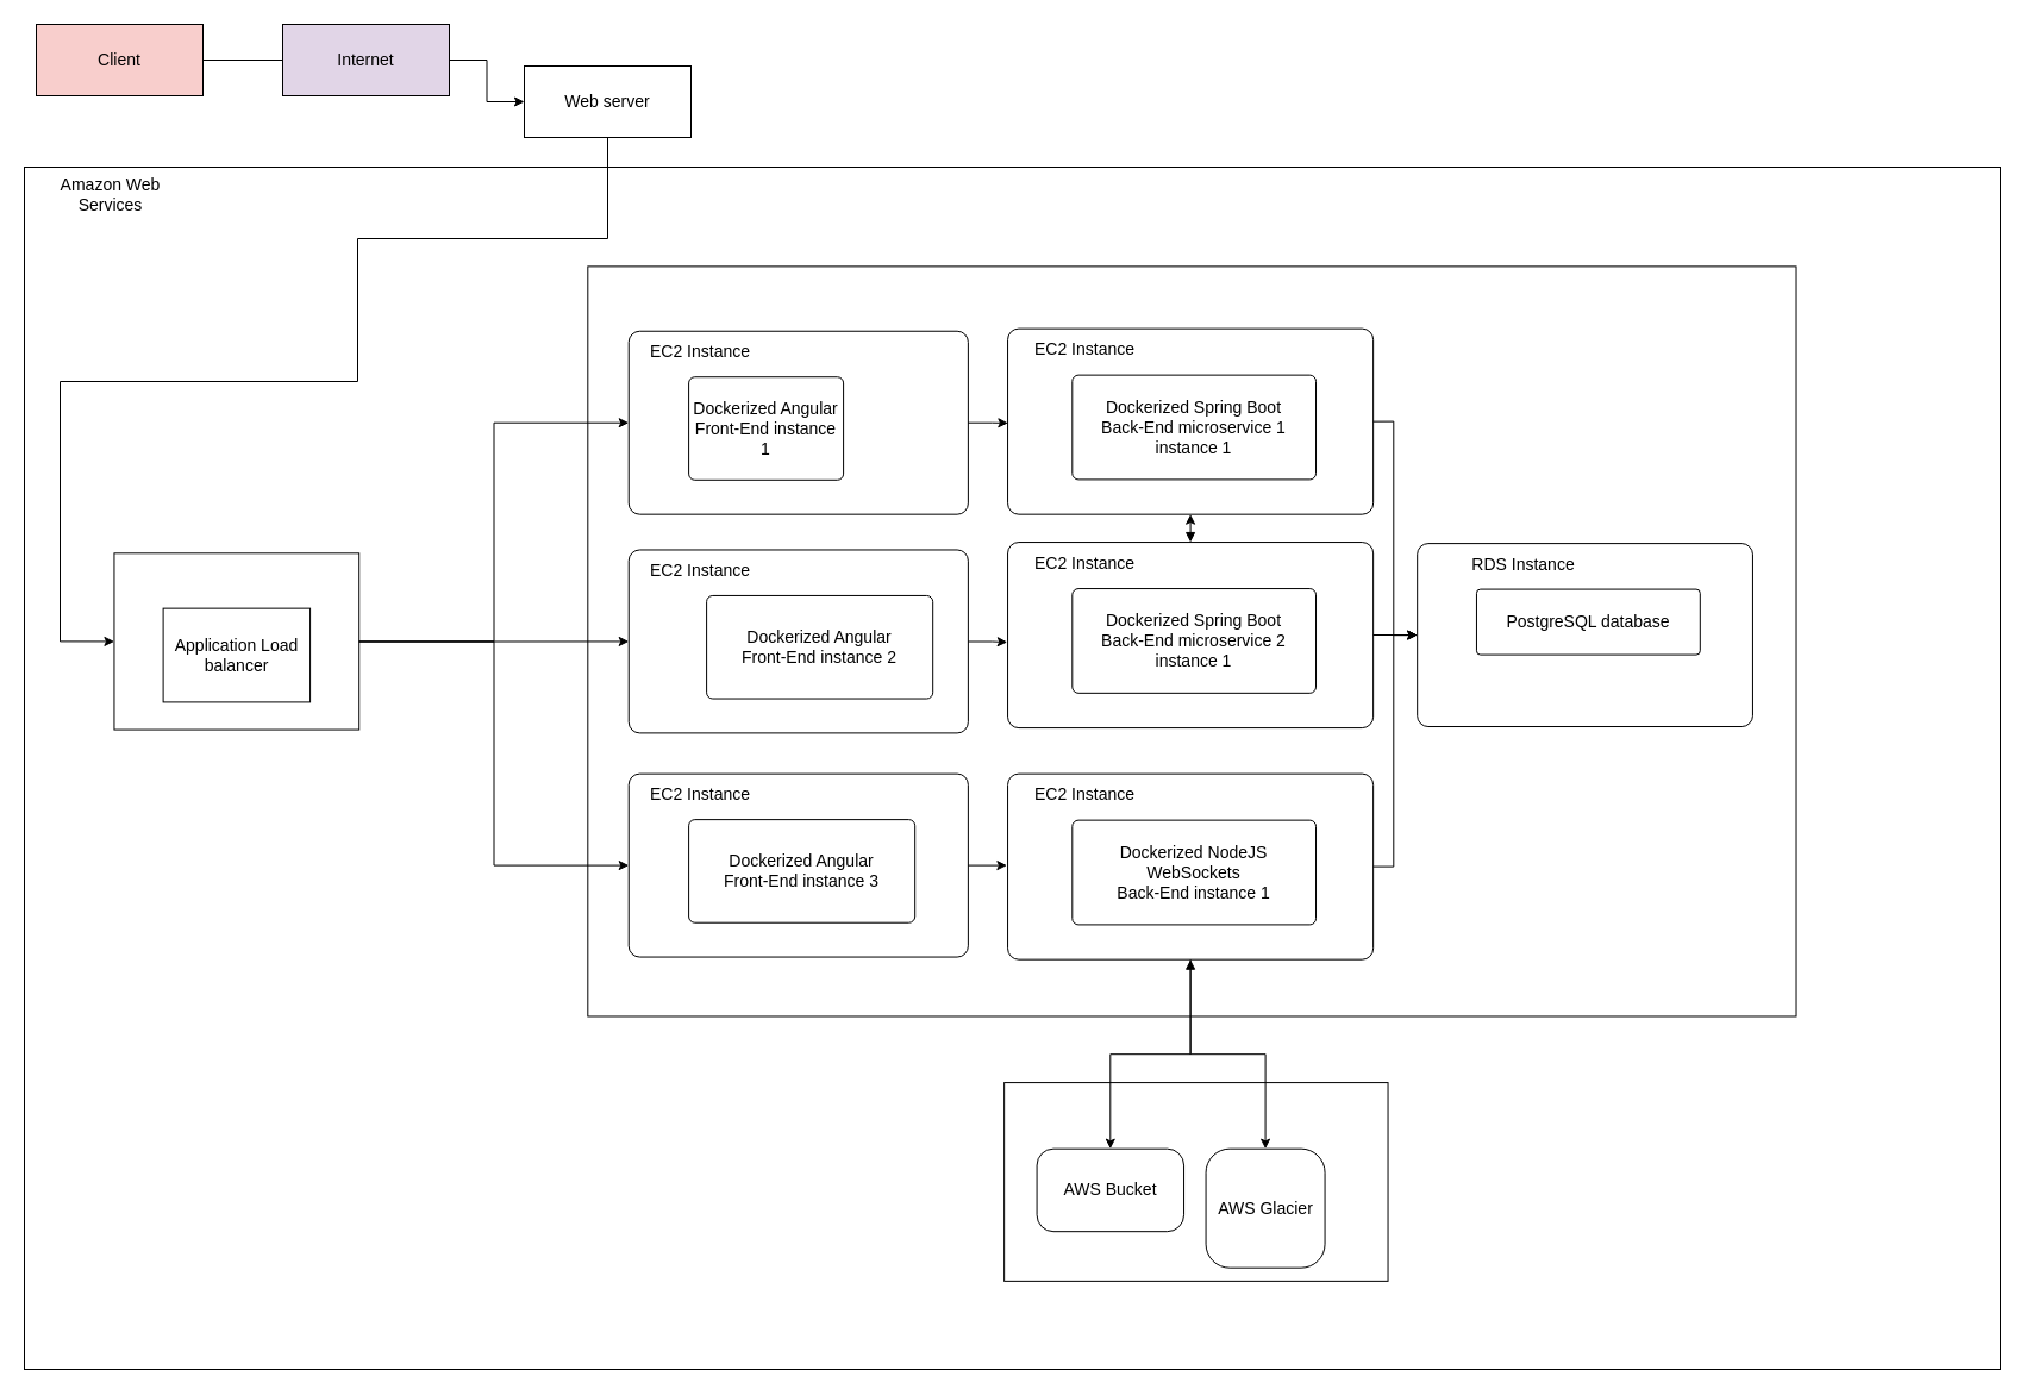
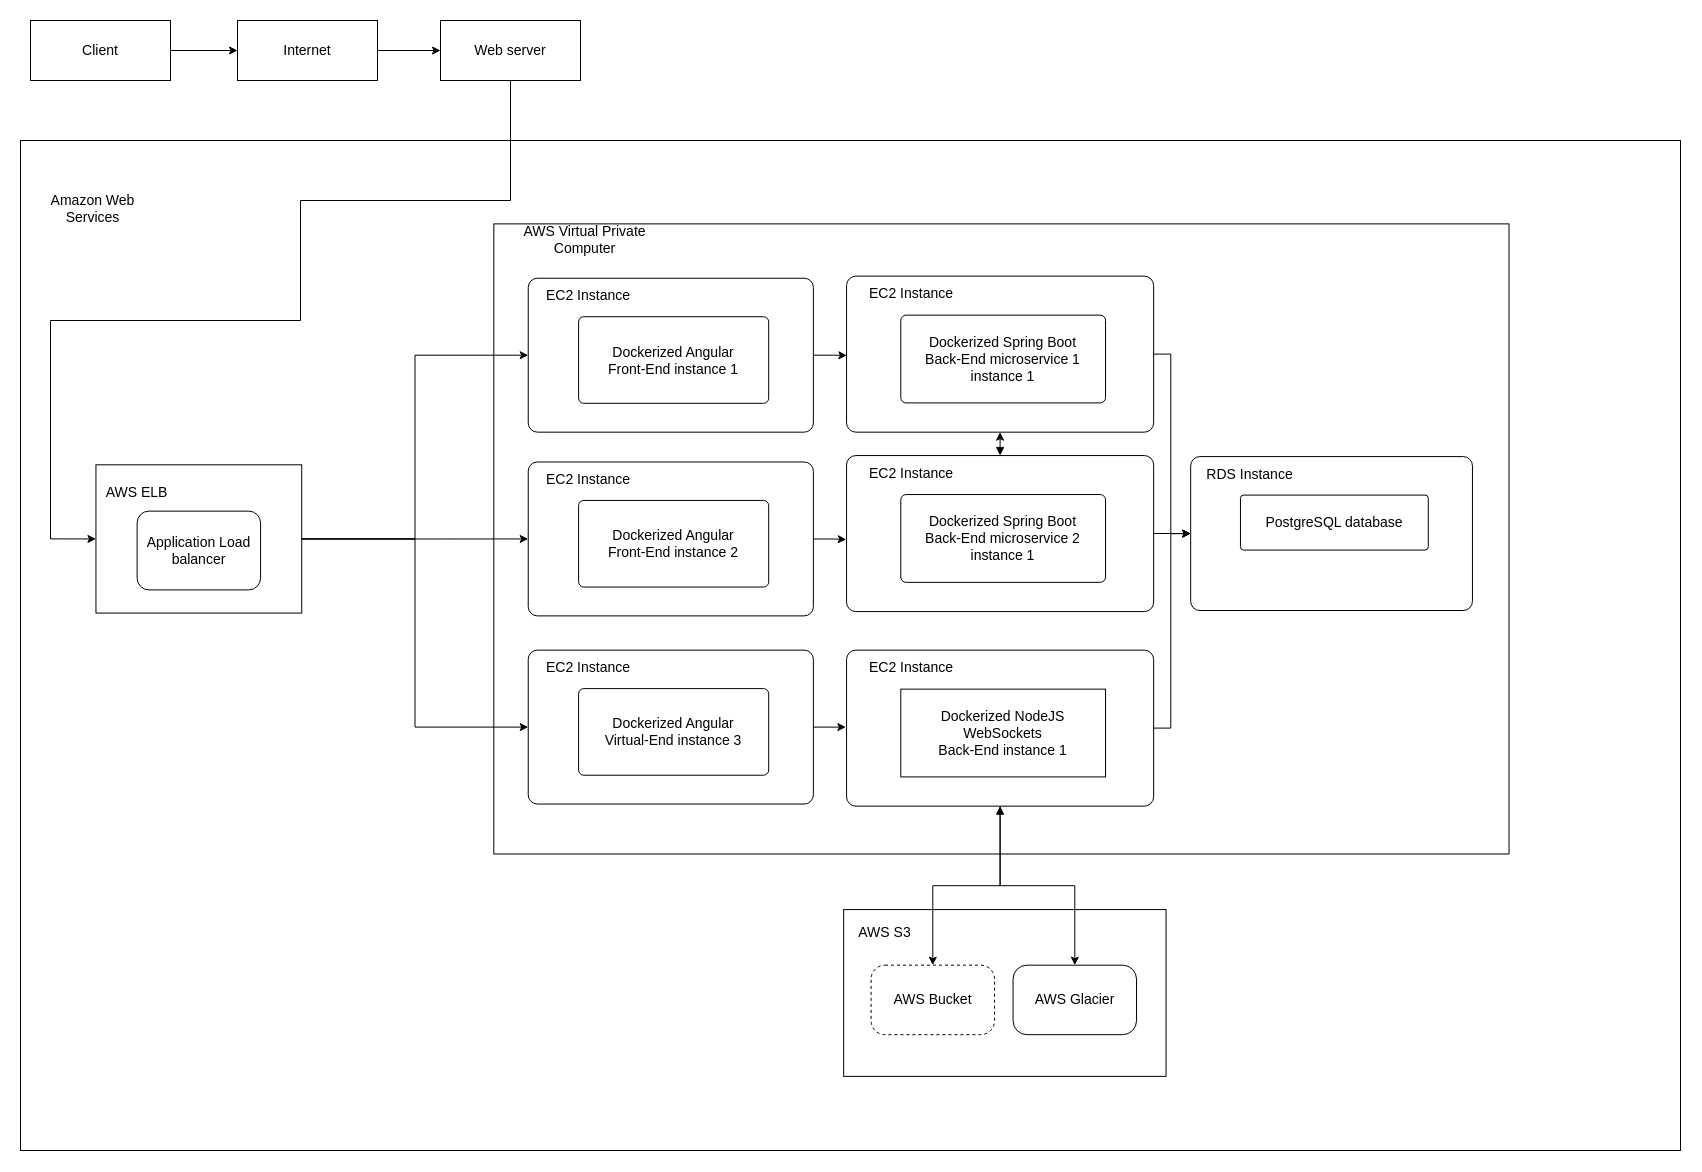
- <mxCell id="4" value="Client" style="rounded=0;whiteSpace=wrap;html=1;snapToPoint=0;fontSize=14;fillColor=#f8cecc;" parent="2" vertex="1"><mxGeometry x="10" width="140" height="60" as="geometry" /></mxCell>
+ <mxCell id="4" value="Client" style="rounded=0;whiteSpace=wrap;html=1;snapToPoint=0;fontSize=14;" parent="2" vertex="1"><mxGeometry x="10" width="140" height="60" as="geometry" /></mxCell>
- <mxCell id="3" style="edgeStyle=orthogonalEdgeStyle;rounded=0;orthogonalLoop=1;jettySize=auto;html=1;exitX=1;exitY=0.5;exitDx=0;exitDy=0;snapToPoint=0;fontSize=14;endArrow=none;" parent="2" source="4" target="6" edge="1"><mxGeometry relative="1" as="geometry" /></mxCell>
+ <mxCell id="3" style="edgeStyle=orthogonalEdgeStyle;rounded=0;orthogonalLoop=1;jettySize=auto;html=1;exitX=1;exitY=0.5;exitDx=0;exitDy=0;snapToPoint=0;fontSize=14;" parent="2" source="4" target="6" edge="1"><mxGeometry relative="1" as="geometry" /></mxCell>
- <mxCell id="6" value="Internet" style="rounded=0;whiteSpace=wrap;html=1;snapToPoint=0;fontSize=14;fillColor=#e1d5e7;" parent="2" vertex="1"><mxGeometry x="217" width="140" height="60" as="geometry" /></mxCell>
+ <mxCell id="6" value="Internet" style="rounded=0;whiteSpace=wrap;html=1;snapToPoint=0;fontSize=14;" parent="2" vertex="1"><mxGeometry x="217" width="140" height="60" as="geometry" /></mxCell>
- <mxCell id="7" value="Web server" style="rounded=0;whiteSpace=wrap;html=1;snapToPoint=0;fontSize=14;" parent="2" vertex="1"><mxGeometry x="420" y="35" width="140" height="60" as="geometry" /></mxCell>
+ <mxCell id="7" value="Web server" style="rounded=0;whiteSpace=wrap;html=1;snapToPoint=0;fontSize=14;" parent="2" vertex="1"><mxGeometry x="420" width="140" height="60" as="geometry" /></mxCell>
- <mxCell id="48" value="Amazon Web Services" style="text;html=1;align=center;verticalAlign=middle;whiteSpace=wrap;rounded=0;snapToPoint=0;fontSize=14;" parent="8" vertex="1"><mxGeometry x="20.579" y="9.266" width="102.893" height="27.798" as="geometry" /></mxCell>
+ <mxCell id="48" value="Amazon Web Services" style="text;html=1;align=center;verticalAlign=middle;whiteSpace=wrap;rounded=0;snapToPoint=0;fontSize=14;" parent="8" vertex="1"><mxGeometry x="20.579" y="54.266" width="102.893" height="27.798" as="geometry" /></mxCell>
+ <mxCell id="12" value="AWS Virtual Private Computer" style="text;html=1;align=center;verticalAlign=middle;whiteSpace=wrap;rounded=0;container=0;snapToPoint=0;fontSize=14;" parent="10" vertex="1"><mxGeometry x="10.642" y="6.357" width="161.426" height="19.071" as="geometry" /></mxCell>
- <mxCell id="20" value="Dockerized Angular&lt;div style=&quot;font-size: 14px;&quot;&gt;Front-End instance 1&lt;/div&gt;" style="rounded=1;whiteSpace=wrap;html=1;arcSize=6;container=0;snapToPoint=0;fontSize=14;" parent="17" vertex="1"><mxGeometry x="50.378" y="38.483" width="130" height="86.588" as="geometry" /></mxCell>
+ <mxCell id="20" value="Dockerized Angular&lt;div style=&quot;font-size: 14px;&quot;&gt;Front-End instance 1&lt;/div&gt;" style="rounded=1;whiteSpace=wrap;html=1;arcSize=6;container=0;snapToPoint=0;fontSize=14;" parent="17" vertex="1"><mxGeometry x="50.378" y="38.483" width="190.104" height="86.588" as="geometry" /></mxCell>
- <mxCell id="23" value="RDS Instance" style="text;html=1;align=center;verticalAlign=middle;whiteSpace=wrap;rounded=0;container=0;snapToPoint=0;fontSize=14;" parent="21" vertex="1"><mxGeometry x="36.124" y="6.994" width="106.579" height="20.993" as="geometry" /></mxCell>
+ <mxCell id="23" value="RDS Instance" style="text;html=1;align=center;verticalAlign=middle;whiteSpace=wrap;rounded=0;container=0;snapToPoint=0;fontSize=14;" parent="21" vertex="1"><mxGeometry x="6.124" y="6.994" width="106.579" height="20.993" as="geometry" /></mxCell>
+ <mxCell id="52" value="AWS ELB" style="text;html=1;align=center;verticalAlign=middle;whiteSpace=wrap;rounded=0;snapToPoint=0;fontSize=14;" parent="49" vertex="1"><mxGeometry x="6.86" y="13.899" width="68.595" height="27.798" as="geometry" /></mxCell>
- <mxCell id="36" value="Dockerized Angular&lt;div style=&quot;font-size: 14px;&quot;&gt;Front-End instance 2&lt;/div&gt;" style="rounded=1;whiteSpace=wrap;html=1;arcSize=6;container=0;snapToPoint=0;fontSize=14;" parent="33" vertex="1"><mxGeometry x="65.378" y="38.483" width="190.104" height="86.588" as="geometry" /></mxCell>
+ <mxCell id="36" value="Dockerized Angular&lt;div style=&quot;font-size: 14px;&quot;&gt;Front-End instance 2&lt;/div&gt;" style="rounded=1;whiteSpace=wrap;html=1;arcSize=6;container=0;snapToPoint=0;fontSize=14;" parent="33" vertex="1"><mxGeometry x="50.378" y="38.483" width="190.104" height="86.588" as="geometry" /></mxCell>
- <mxCell id="51" value="Application Load balancer" style="whiteSpace=wrap;html=1;snapToPoint=0;fontSize=14;rounded=0;" parent="49" vertex="1"><mxGeometry x="41.157" y="46.33" width="123.471" height="78.761" as="geometry" /></mxCell>
+ <mxCell id="51" value="Application Load balancer" style="rounded=1;whiteSpace=wrap;html=1;snapToPoint=0;fontSize=14;" parent="49" vertex="1"><mxGeometry x="41.157" y="46.33" width="123.471" height="78.761" as="geometry" /></mxCell>
- <mxCell id="40" value="Dockerized Angular&lt;div style=&quot;font-size: 14px;&quot;&gt;Front-End instance 3&lt;/div&gt;" style="rounded=1;whiteSpace=wrap;html=1;arcSize=6;container=0;snapToPoint=0;fontSize=14;" parent="37" vertex="1"><mxGeometry x="50.378" y="38.483" width="190.104" height="86.588" as="geometry" /></mxCell>
+ <mxCell id="40" value="Dockerized Angular&lt;div style=&quot;font-size: 14px;&quot;&gt;Virtual-End instance 3&lt;/div&gt;" style="rounded=1;whiteSpace=wrap;html=1;arcSize=6;container=0;snapToPoint=0;fontSize=14;" parent="37" vertex="1"><mxGeometry x="50.378" y="38.483" width="190.104" height="86.588" as="geometry" /></mxCell>
- <mxCell id="32" value="Dockerized NodeJS&lt;div style=&quot;font-size: 14px;&quot;&gt;WebSockets&lt;/div&gt;&lt;div style=&quot;font-size: 14px;&quot;&gt;Back-End instance 1&lt;/div&gt;" style="rounded=1;whiteSpace=wrap;html=1;arcSize=6;container=0;snapToPoint=0;fontSize=14;" parent="29" vertex="1"><mxGeometry x="54.253" y="39.011" width="204.728" height="87.775" as="geometry" /></mxCell>
+ <mxCell id="32" value="Dockerized NodeJS&lt;div style=&quot;font-size: 14px;&quot;&gt;WebSockets&lt;/div&gt;&lt;div style=&quot;font-size: 14px;&quot;&gt;Back-End instance 1&lt;/div&gt;" style="whiteSpace=wrap;html=1;arcSize=6;container=0;snapToPoint=0;fontSize=14;rounded=0;" parent="29" vertex="1"><mxGeometry x="54.253" y="39.011" width="204.728" height="87.775" as="geometry" /></mxCell>
+ <mxCell id="58" value="AWS S3" style="text;html=1;align=center;verticalAlign=middle;whiteSpace=wrap;rounded=0;snapToPoint=0;fontSize=14;" parent="56" vertex="1"><mxGeometry x="6.86" y="9.266" width="68.595" height="27.798" as="geometry" /></mxCell>
- <mxCell id="59" value="AWS Bucket" style="rounded=1;whiteSpace=wrap;html=1;arcSize=20;snapToPoint=0;fontSize=14;" parent="56" vertex="1"><mxGeometry x="27.438" y="55.596" width="123.471" height="69.495" as="geometry" /></mxCell>
+ <mxCell id="59" value="AWS Bucket" style="rounded=1;whiteSpace=wrap;html=1;arcSize=20;snapToPoint=0;fontSize=14;dashed=1;" parent="56" vertex="1"><mxGeometry x="27.438" y="55.596" width="123.471" height="69.495" as="geometry" /></mxCell>
- <mxCell id="60" value="AWS Glacier" style="rounded=1;whiteSpace=wrap;html=1;arcSize=20;snapToPoint=0;fontSize=14;" parent="56" vertex="1"><mxGeometry x="169.43" y="55.596" width="100" height="100" as="geometry" /></mxCell>
+ <mxCell id="60" value="AWS Glacier" style="rounded=1;whiteSpace=wrap;html=1;arcSize=20;snapToPoint=0;fontSize=14;" parent="56" vertex="1"><mxGeometry x="169.43" y="55.596" width="123.471" height="69.495" as="geometry" /></mxCell>
